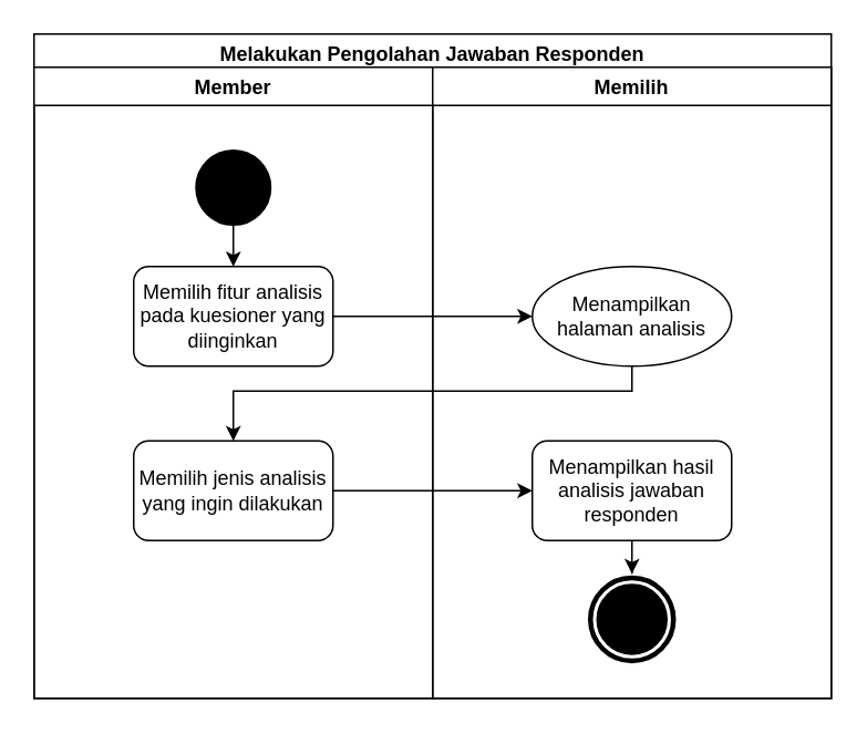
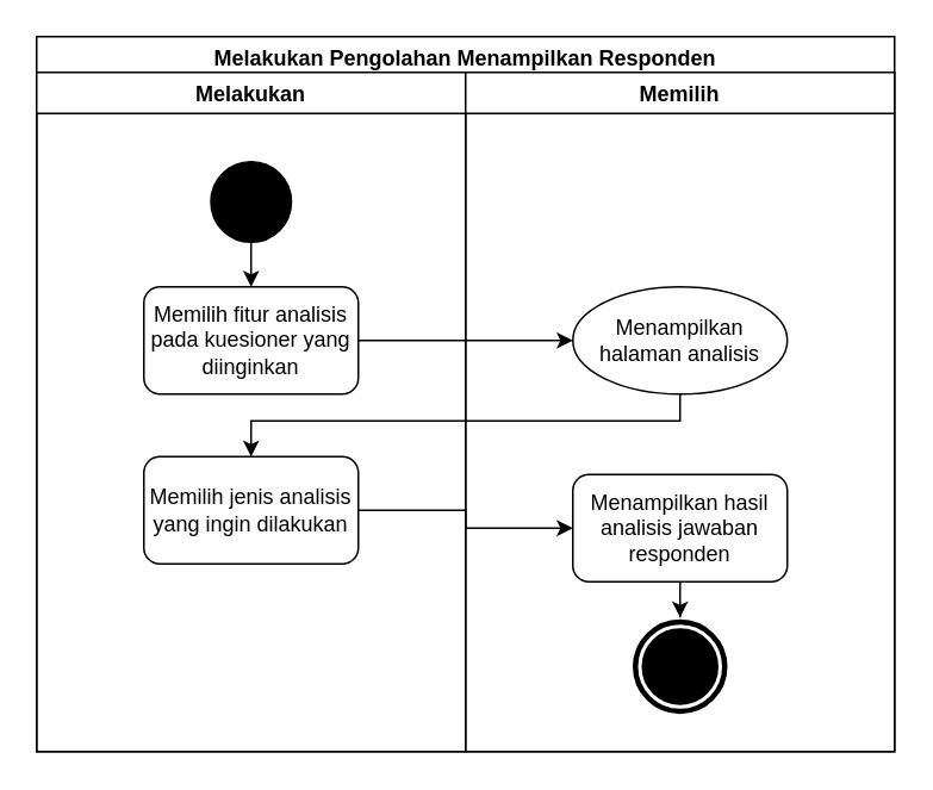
- <mxCell id="2" value="Melakukan Pengolahan Jawaban Responden" style="swimlane;fillColor=none;" parent="1" vertex="1"><mxGeometry x="20" y="20" width="480" height="400" as="geometry" /></mxCell>
+ <mxCell id="2" value="Melakukan Pengolahan Menampilkan Responden" style="swimlane;fillColor=none;" parent="1" vertex="1"><mxGeometry x="20" y="20" width="480" height="400" as="geometry" /></mxCell>
- <mxCell id="3" value="Member" style="swimlane;" parent="2" vertex="1"><mxGeometry y="20" width="240" height="380" as="geometry" /></mxCell>
+ <mxCell id="3" value="Melakukan" style="swimlane;" parent="2" vertex="1"><mxGeometry y="20" width="240" height="380" as="geometry" /></mxCell>
- <mxCell id="7" value="Memilih jenis analisis yang ingin dilakukan" style="rounded=1;whiteSpace=wrap;html=1;fillColor=none;" parent="3" vertex="1"><mxGeometry x="60" y="225" width="120" height="60" as="geometry" /></mxCell>
+ <mxCell id="7" value="Memilih jenis analisis yang ingin dilakukan" style="rounded=1;whiteSpace=wrap;html=1;fillColor=none;" parent="3" vertex="1"><mxGeometry x="60" y="215" width="120" height="60" as="geometry" /></mxCell>
